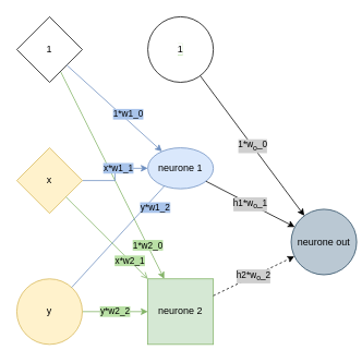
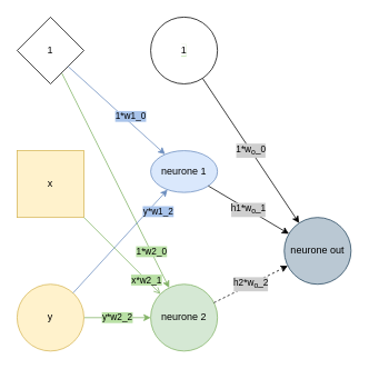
- <mxCell id="7" value="x*w1_1" style="edgeStyle=orthogonalEdgeStyle;rounded=0;orthogonalLoop=1;jettySize=auto;html=1;fillColor=#A9C4EB;strokeColor=#6c8ebf;labelBackgroundColor=#A9C4EB;" edge="1" parent="1" source="8" target="4"><mxGeometry x="0.25" relative="1" as="geometry"><mxPoint as="offset" /></mxGeometry></mxCell>
- <mxCell id="8" value="x" style="rhombus;whiteSpace=wrap;html=1;labelBackgroundColor=none;fillColor=#fff2cc;strokeColor=#d6b656;" vertex="1" parent="1"><mxGeometry x="20" y="180" width="80" height="80" as="geometry" /></mxCell>
+ <mxCell id="8" value="x" style="whiteSpace=wrap;html=1;labelBackgroundColor=none;fillColor=#fff2cc;strokeColor=#d6b656;rounded=0;" vertex="1" parent="1"><mxGeometry x="20" y="180" width="80" height="80" as="geometry" /></mxCell>
- <mxCell id="11" value="" style="endArrow=none;html=1;fillColor=#dae8fc;strokeColor=#6c8ebf;" edge="1" parent="1" source="10" target="4"><mxGeometry width="50" height="50" relative="1" as="geometry"><mxPoint x="-50" y="360" as="sourcePoint" /><mxPoint x="0" y="310" as="targetPoint" /></mxGeometry></mxCell>
+ <mxCell id="11" value="" style="endArrow=classic;html=1;fillColor=#dae8fc;strokeColor=#6c8ebf;" edge="1" parent="1" source="10" target="4"><mxGeometry width="50" height="50" relative="1" as="geometry"><mxPoint x="-50" y="360" as="sourcePoint" /><mxPoint x="0" y="310" as="targetPoint" /></mxGeometry></mxCell>
- <mxCell id="6" value="neurone out" style="ellipse;whiteSpace=wrap;html=1;aspect=fixed;labelBackgroundColor=none;fillColor=#bac8d3;strokeColor=#23445d;" vertex="1" parent="1"><mxGeometry x="355" y="255" width="80" height="80" as="geometry" /></mxCell>
+ <mxCell id="6" value="neurone out" style="ellipse;whiteSpace=wrap;html=1;aspect=fixed;labelBackgroundColor=none;fillColor=#bac8d3;strokeColor=#23445d;" vertex="1" parent="1"><mxGeometry x="340" y="260" width="80" height="80" as="geometry" /></mxCell>
- <mxCell id="5" value="neurone 2" style="whiteSpace=wrap;html=1;aspect=fixed;labelBackgroundColor=none;fillColor=#d5e8d4;strokeColor=#82b366;rounded=0;" vertex="1" parent="1"><mxGeometry x="180" y="340" width="80" height="80" as="geometry" /></mxCell>
+ <mxCell id="5" value="neurone 2" style="ellipse;whiteSpace=wrap;html=1;aspect=fixed;labelBackgroundColor=none;fillColor=#d5e8d4;strokeColor=#82b366;" vertex="1" parent="1"><mxGeometry x="180" y="340" width="80" height="80" as="geometry" /></mxCell>
